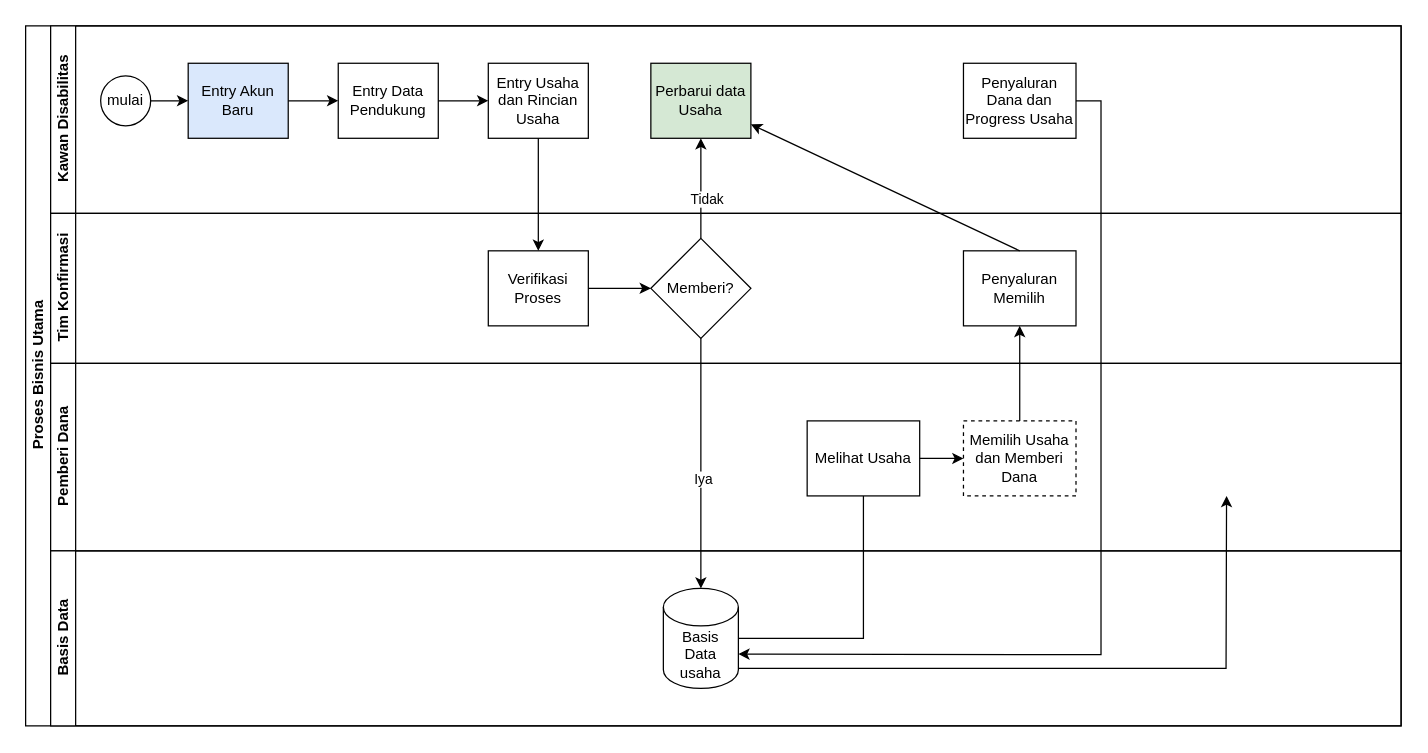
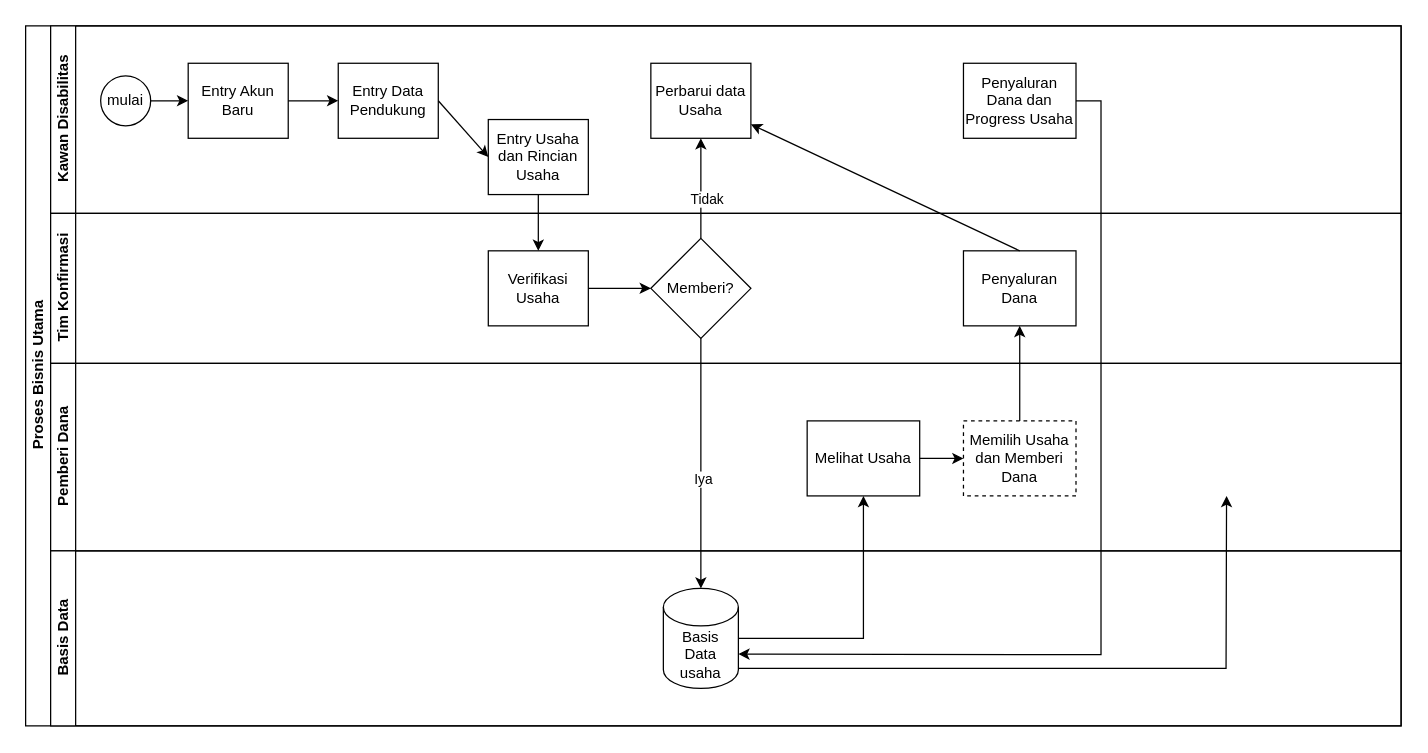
- <mxCell id="6" value="Entry Akun Baru" style="rounded=0;whiteSpace=wrap;html=1;fontFamily=Helvetica;fontSize=12;fontColor=#000000;align=center;fillColor=#dae8fc;" parent="3" vertex="1"><mxGeometry x="110" y="30" width="80" height="60" as="geometry" /></mxCell>
+ <mxCell id="6" value="Entry Akun Baru" style="rounded=0;whiteSpace=wrap;html=1;fontFamily=Helvetica;fontSize=12;fontColor=#000000;align=center;" parent="3" vertex="1"><mxGeometry x="110" y="30" width="80" height="60" as="geometry" /></mxCell>
- <mxCell id="9" value="Entry Usaha dan Rincian Usaha" style="rounded=0;whiteSpace=wrap;html=1;fontFamily=Helvetica;fontSize=12;fontColor=#000000;align=center;" vertex="1" parent="3"><mxGeometry x="350" y="30" width="80" height="60" as="geometry" /></mxCell>
+ <mxCell id="9" value="Entry Usaha dan Rincian Usaha" style="rounded=0;whiteSpace=wrap;html=1;fontFamily=Helvetica;fontSize=12;fontColor=#000000;align=center;" vertex="1" parent="3"><mxGeometry x="350" y="75" width="80" height="60" as="geometry" /></mxCell>
- <mxCell id="11" value="Perbarui data Usaha" style="rounded=0;whiteSpace=wrap;html=1;fontFamily=Helvetica;fontSize=12;fontColor=#000000;align=center;fillColor=#d5e8d4;" vertex="1" parent="3"><mxGeometry x="480" y="30" width="80" height="60" as="geometry" /></mxCell>
+ <mxCell id="11" value="Perbarui data Usaha" style="rounded=0;whiteSpace=wrap;html=1;fontFamily=Helvetica;fontSize=12;fontColor=#000000;align=center;" vertex="1" parent="3"><mxGeometry x="480" y="30" width="80" height="60" as="geometry" /></mxCell>
- <mxCell id="14" value="Verifikasi Proses" style="rounded=0;whiteSpace=wrap;html=1;fontFamily=Helvetica;fontSize=12;fontColor=#000000;align=center;" vertex="1" parent="13"><mxGeometry x="350" y="30" width="80" height="60" as="geometry" /></mxCell>
+ <mxCell id="14" value="Verifikasi Usaha" style="rounded=0;whiteSpace=wrap;html=1;fontFamily=Helvetica;fontSize=12;fontColor=#000000;align=center;" vertex="1" parent="13"><mxGeometry x="350" y="30" width="80" height="60" as="geometry" /></mxCell>
- <mxCell id="17" value="Penyaluran Memilih" style="rounded=0;whiteSpace=wrap;html=1;" vertex="1" parent="13"><mxGeometry x="730" y="30" width="90" height="60" as="geometry" /></mxCell>
+ <mxCell id="17" value="Penyaluran Dana" style="rounded=0;whiteSpace=wrap;html=1;" vertex="1" parent="13"><mxGeometry x="730" y="30" width="90" height="60" as="geometry" /></mxCell>
- <mxCell id="30" value="" style="endArrow=none;html=1;rounded=0;exitX=1;exitY=0.5;exitDx=0;exitDy=0;exitPerimeter=0;entryX=0.5;entryY=1;entryDx=0;entryDy=0;" edge="1" parent="2" source="23" target="19"><mxGeometry width="50" height="50" relative="1" as="geometry"><mxPoint x="570" y="400" as="sourcePoint" /><mxPoint x="620" y="350" as="targetPoint" /><Array as="points"><mxPoint x="670" y="490" /></Array></mxGeometry></mxCell>
+ <mxCell id="30" value="" style="endArrow=classic;html=1;rounded=0;exitX=1;exitY=0.5;exitDx=0;exitDy=0;exitPerimeter=0;entryX=0.5;entryY=1;entryDx=0;entryDy=0;" edge="1" parent="2" source="23" target="19"><mxGeometry width="50" height="50" relative="1" as="geometry"><mxPoint x="570" y="400" as="sourcePoint" /><mxPoint x="620" y="350" as="targetPoint" /><Array as="points"><mxPoint x="670" y="490" /></Array></mxGeometry></mxCell>
